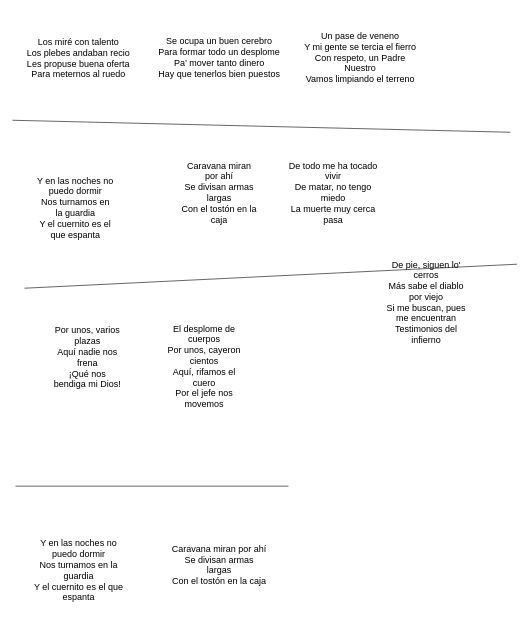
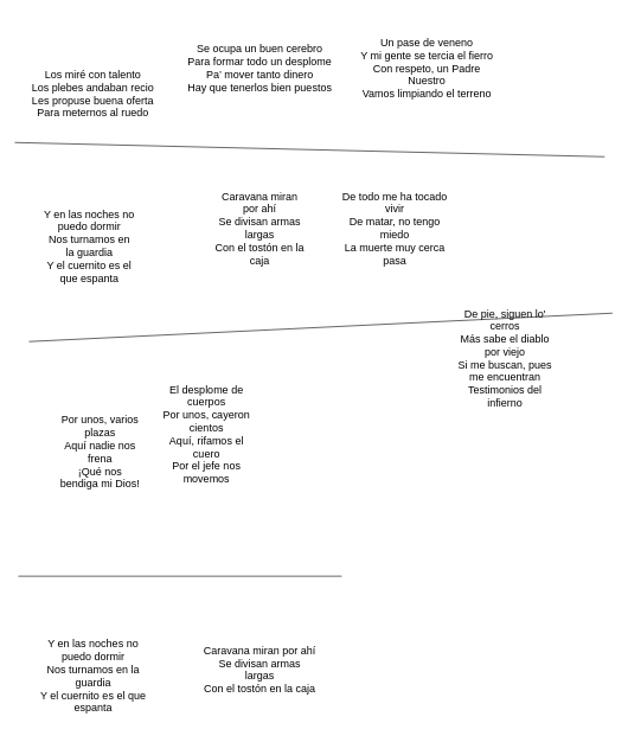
- <mxCell id="2" value="Los miré con talento&lt;br&gt;Los plebes andaban recio&lt;br&gt;Les propuse buena oferta&lt;br&gt;Para meternos al ruedo&lt;br&gt;&lt;br&gt;" style="text;html=1;strokeColor=none;fillColor=none;align=center;verticalAlign=middle;whiteSpace=wrap;rounded=0;fontSize=15;" vertex="1" parent="1"><mxGeometry x="25" y="50" width="210" height="110" as="geometry" /></mxCell>
+ <mxCell id="2" value="Los miré con talento&lt;br&gt;Los plebes andaban recio&lt;br&gt;Les propuse buena oferta&lt;br&gt;Para meternos al ruedo&lt;br&gt;&lt;br&gt;" style="text;html=1;strokeColor=none;fillColor=none;align=center;verticalAlign=middle;whiteSpace=wrap;rounded=0;fontSize=15;" vertex="1" parent="1"><mxGeometry x="25" y="85" width="210" height="110" as="geometry" /></mxCell>
- <mxCell id="8" value="Por unos, varios plazas&lt;br&gt;Aquí nadie nos frena&lt;br&gt;¡Qué nos bendiga mi Dios!" style="text;html=1;strokeColor=none;fillColor=none;align=center;verticalAlign=middle;whiteSpace=wrap;rounded=0;fontSize=15;" vertex="1" parent="1"><mxGeometry x="85" y="550" width="120" height="90" as="geometry" /></mxCell>
+ <mxCell id="8" value="Por unos, varios plazas&lt;br&gt;Aquí nadie nos frena&lt;br&gt;¡Qué nos bendiga mi Dios!" style="text;html=1;strokeColor=none;fillColor=none;align=center;verticalAlign=middle;whiteSpace=wrap;rounded=0;fontSize=15;" vertex="1" parent="1"><mxGeometry x="80" y="590" width="120" height="90" as="geometry" /></mxCell>
- <mxCell id="9" value="El desplome de cuerpos&lt;br&gt;Por unos, cayeron cientos&lt;br&gt;Aquí, rifamos el cuero&lt;br&gt;Por el jefe nos movemos" style="text;html=1;strokeColor=none;fillColor=none;align=center;verticalAlign=middle;whiteSpace=wrap;rounded=0;fontSize=15;" vertex="1" parent="1"><mxGeometry x="270" y="540" width="140" height="140" as="geometry" /></mxCell>
+ <mxCell id="9" value="El desplome de cuerpos&lt;br&gt;Por unos, cayeron cientos&lt;br&gt;Aquí, rifamos el cuero&lt;br&gt;Por el jefe nos movemos" style="text;html=1;strokeColor=none;fillColor=none;align=center;verticalAlign=middle;whiteSpace=wrap;rounded=0;fontSize=15;" vertex="1" parent="1"><mxGeometry x="220" y="540" width="140" height="140" as="geometry" /></mxCell>
